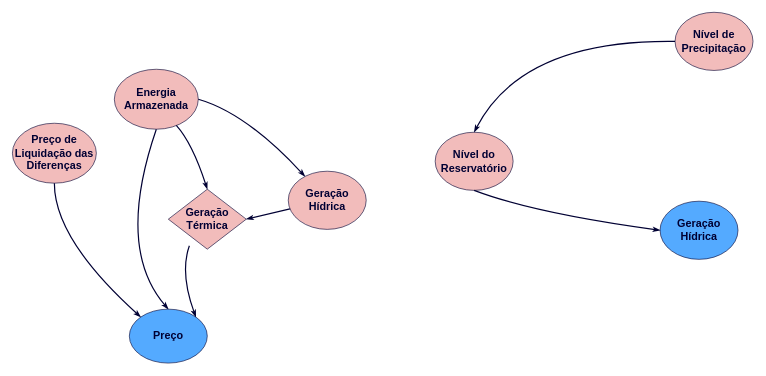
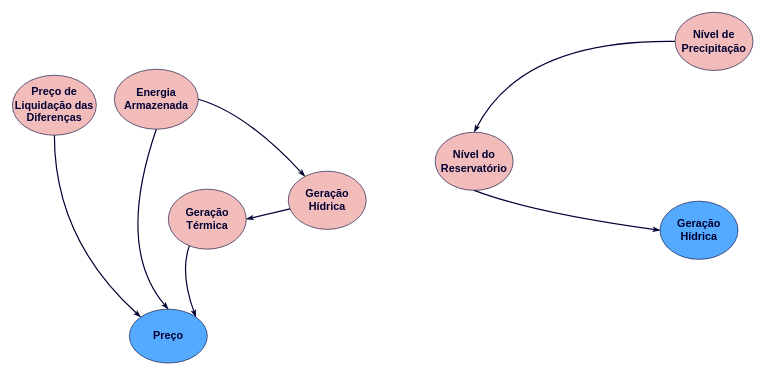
- <mxCell id="8" value="&lt;font style=&quot;font-size: 18px;&quot; color=&quot;#000033&quot;&gt;&lt;b style=&quot;&quot;&gt;Preço de Liquidação das Diferenças&lt;/b&gt;&lt;/font&gt;" style="ellipse;whiteSpace=wrap;html=1;fillColor=#F2BCBB;shadow=0;strokeColor=#000033;" vertex="1" parent="1"><mxGeometry x="20" y="205" width="140" height="100" as="geometry" /></mxCell>
+ <mxCell id="8" value="&lt;font style=&quot;font-size: 18px;&quot; color=&quot;#000033&quot;&gt;&lt;b style=&quot;&quot;&gt;Preço de Liquidação das Diferenças&lt;/b&gt;&lt;/font&gt;" style="ellipse;whiteSpace=wrap;html=1;fillColor=#F2BCBB;shadow=0;strokeColor=#000033;" vertex="1" parent="1"><mxGeometry x="20" y="125" width="140" height="100" as="geometry" /></mxCell>
- <mxCell id="12" value="" style="curved=1;endArrow=classicThin;html=1;rounded=0;fillColor=#000033;strokeColor=#000033;strokeWidth=2;endFill=1;exitX=0.738;exitY=0.935;exitDx=0;exitDy=0;exitPerimeter=0;entryX=0.5;entryY=0;entryDx=0;entryDy=0;" edge="1" parent="1" source="4" target="5"><mxGeometry width="50" height="50" relative="1" as="geometry"><mxPoint x="296" y="218" as="sourcePoint" /><mxPoint x="331" y="268" as="targetPoint" /><Array as="points"><mxPoint x="320" y="238" /></Array></mxGeometry></mxCell>
- <mxCell id="5" value="&lt;font style=&quot;font-size: 18px;&quot; color=&quot;#000033&quot;&gt;&lt;b&gt;Geração Térmica&lt;/b&gt;&lt;/font&gt;" style="rhombus;whiteSpace=wrap;html=1;fillColor=#F2BCBB;shadow=0;strokeColor=#000033;" vertex="1" parent="1"><mxGeometry x="280" y="315" width="130" height="100" as="geometry" /></mxCell>
+ <mxCell id="5" value="&lt;font style=&quot;font-size: 18px;&quot; color=&quot;#000033&quot;&gt;&lt;b&gt;Geração Térmica&lt;/b&gt;&lt;/font&gt;" style="ellipse;whiteSpace=wrap;html=1;fillColor=#F2BCBB;shadow=0;strokeColor=#000033;" vertex="1" parent="1"><mxGeometry x="280" y="315" width="130" height="100" as="geometry" /></mxCell>
